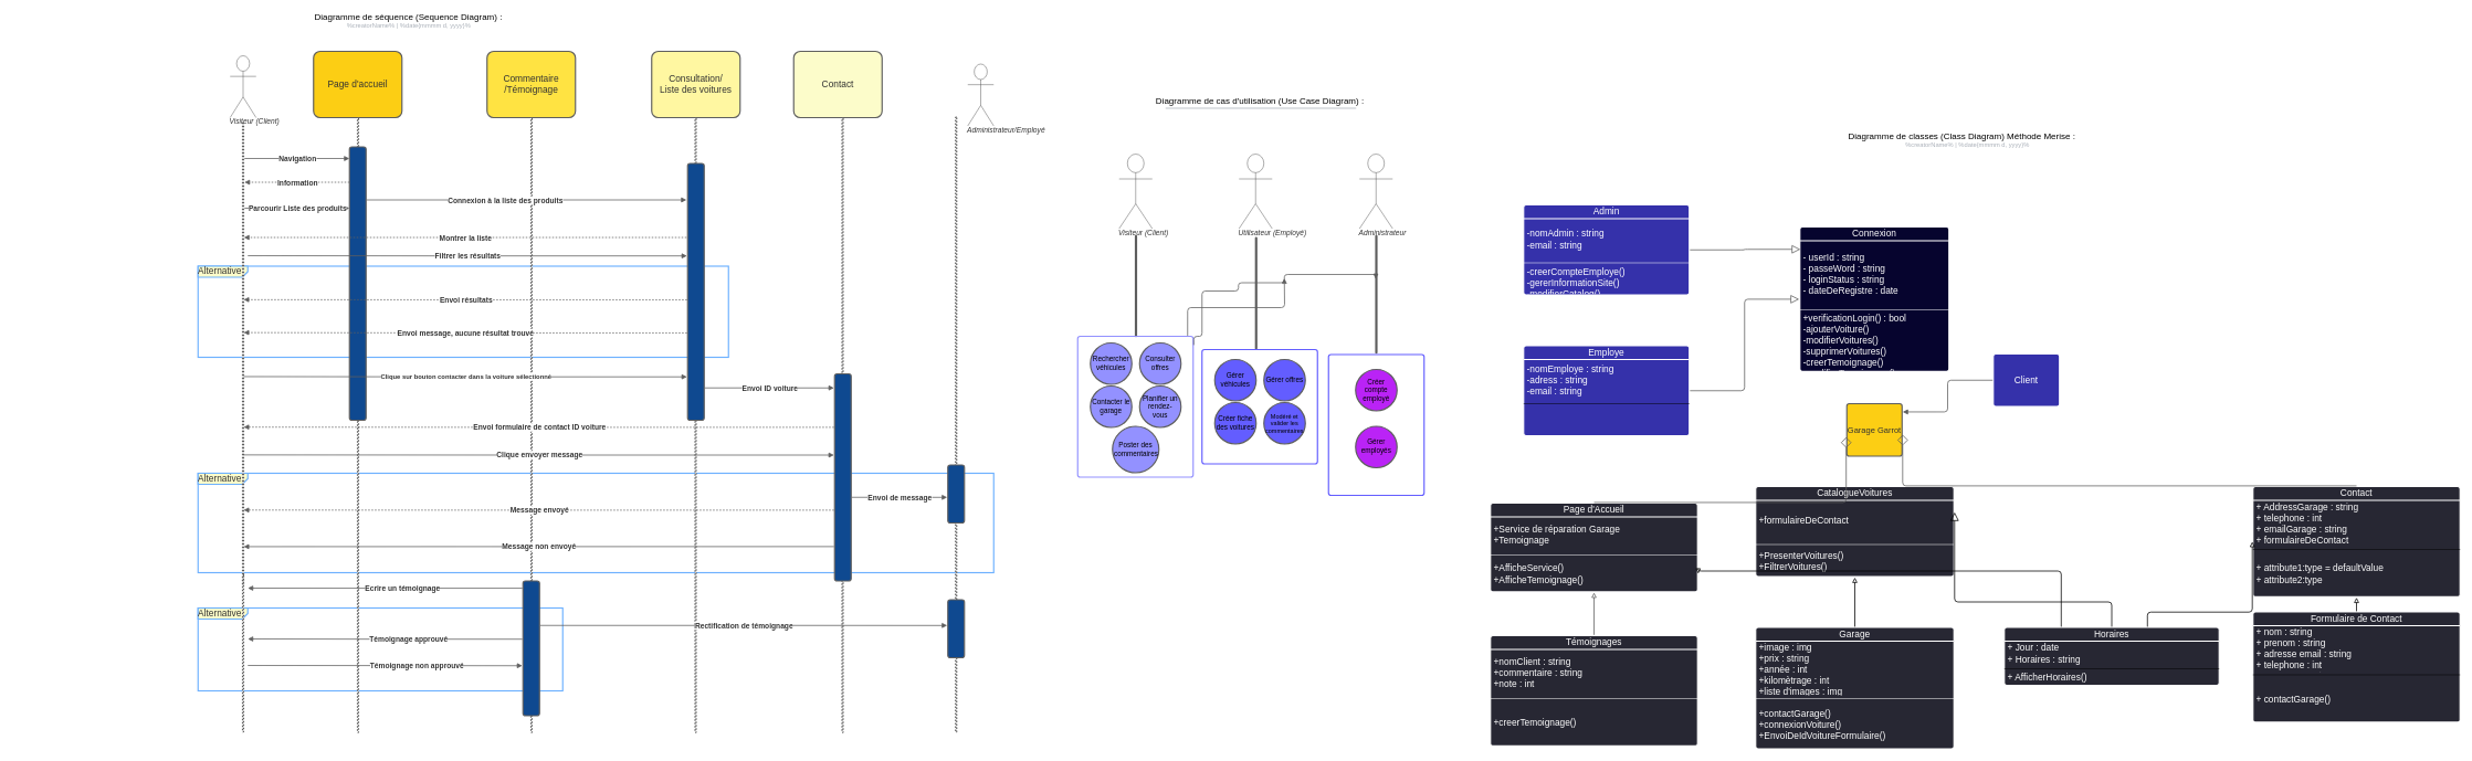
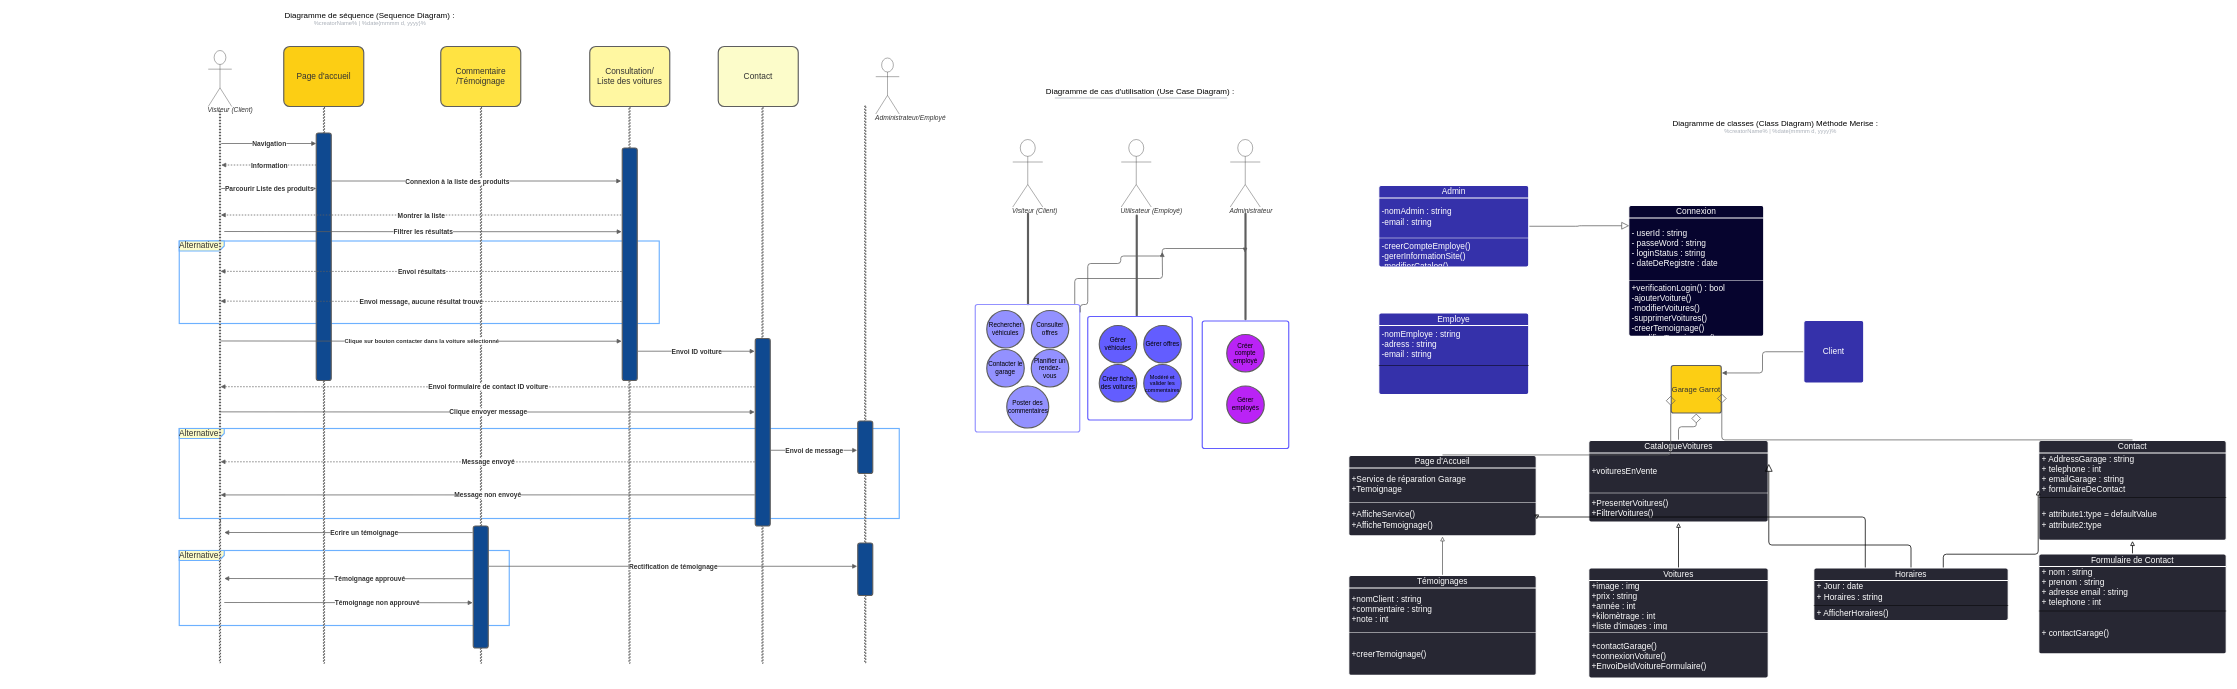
- <mxCell id="109" value="" style="html=1;jettySize=18;whiteSpace=wrap;fontSize=13;strokeColor=#5E5E5E;strokeWidth=1.5;rounded=1;arcSize=12;edgeStyle=orthogonalEdgeStyle;startArrow=none;endArrow=block;endFill=0;endSize=12;exitX=1.004;exitY=0.5;exitPerimeter=0;entryX=-0.004;entryY=0.5;entryPerimeter=0;lucidId=6Wx4MdbfX-d8;" edge="1" parent="1" source="100" target="94"><mxGeometry width="100" height="100" relative="1" as="geometry"><Array as="points" /></mxGeometry></mxCell>
- <mxCell id="98" value="Client" style="html=1;overflow=block;blockSpacing=1;whiteSpace=wrap;fontSize=16.7;fontColor=#ffffff;align=center;spacing=0;strokeColor=#ffffff;strokeOpacity=100;fillOpacity=100;rounded=1;absoluteArcSize=1;arcSize=9;fillColor=#3531aa;strokeWidth=2.3;" vertex="1" parent="1"><mxGeometry x="3607" y="640" width="120" height="95" as="geometry" /></mxCell>
+ <mxCell id="98" value="Client" style="html=1;overflow=block;blockSpacing=1;whiteSpace=wrap;fontSize=16.7;fontColor=#ffffff;align=center;spacing=0;strokeColor=#ffffff;strokeOpacity=100;fillOpacity=100;rounded=1;absoluteArcSize=1;arcSize=9;fillColor=#3531aa;strokeWidth=2.3;" vertex="1" parent="1"><mxGeometry x="3607" y="640" width="120" height="125" as="geometry" /></mxCell>
+ <mxCell id="139" value="" style="html=1;jettySize=18;whiteSpace=wrap;fontSize=13;strokeColor=#5E5E5E;strokeWidth=1.5;rounded=1;arcSize=12;edgeStyle=orthogonalEdgeStyle;startArrow=none;endArrow=diamond;endFill=0;endSize=16;exitX=0.5;exitY=-0.01;exitPerimeter=0;entryX=0.5;entryY=1.012;entryPerimeter=0;lucidId=VZx4ZwBAKzc7;" edge="1" parent="1" source="118" target="93"><mxGeometry width="100" height="100" relative="1" as="geometry"><Array as="points" /></mxGeometry></mxCell>
- <mxCell id="119" value="+formulaireDeContact" style="part=1;html=1;resizeHeight=0;strokeColor=none;fillColor=none;align=left;verticalAlign=middle;spacingLeft=4;spacingRight=4;overflow=hidden;rotatable=0;points=[[0,0.5],[1,0.5]];portConstraint=eastwest;swimlaneFillColor=#272733;strokeOpacity=100;fillOpacity=100;whiteSpace=wrap;fontSize=16.7;fontColor=#ffffff;" vertex="1" parent="118"><mxGeometry y="25" width="359" height="76" as="geometry" /></mxCell>
+ <mxCell id="119" value="+voituresEnVente" style="part=1;html=1;resizeHeight=0;strokeColor=none;fillColor=none;align=left;verticalAlign=middle;spacingLeft=4;spacingRight=4;overflow=hidden;rotatable=0;points=[[0,0.5],[1,0.5]];portConstraint=eastwest;swimlaneFillColor=#272733;strokeOpacity=100;fillOpacity=100;whiteSpace=wrap;fontSize=16.7;fontColor=#ffffff;" vertex="1" parent="118"><mxGeometry y="25" width="359" height="76" as="geometry" /></mxCell>
- <mxCell id="122" value="Garage" style="html=1;overflow=block;blockSpacing=1;swimlane;childLayout=stackLayout;horizontal=1;horizontalStack=0;resizeParent=1;resizeParentMax=0;resizeLast=0;collapsible=0;fontStyle=0;marginBottom=0;swimlaneFillColor=#272733;startSize=25;whiteSpace=wrap;fontSize=16.7;fontColor=#ffffff;align=center;spacing=0;strokeColor=#ffffff;strokeOpacity=100;fillOpacity=100;rounded=1;absoluteArcSize=1;arcSize=9;fillColor=#272733;strokeWidth=2.3;" vertex="1" parent="1"><mxGeometry x="3177" y="1135" width="359" height="220" as="geometry" /></mxCell>
+ <mxCell id="122" value="Voitures" style="html=1;overflow=block;blockSpacing=1;swimlane;childLayout=stackLayout;horizontal=1;horizontalStack=0;resizeParent=1;resizeParentMax=0;resizeLast=0;collapsible=0;fontStyle=0;marginBottom=0;swimlaneFillColor=#272733;startSize=25;whiteSpace=wrap;fontSize=16.7;fontColor=#ffffff;align=center;spacing=0;strokeColor=#ffffff;strokeOpacity=100;fillOpacity=100;rounded=1;absoluteArcSize=1;arcSize=9;fillColor=#272733;strokeWidth=2.3;" vertex="1" parent="1"><mxGeometry x="3177" y="1135" width="359" height="220" as="geometry" /></mxCell>
